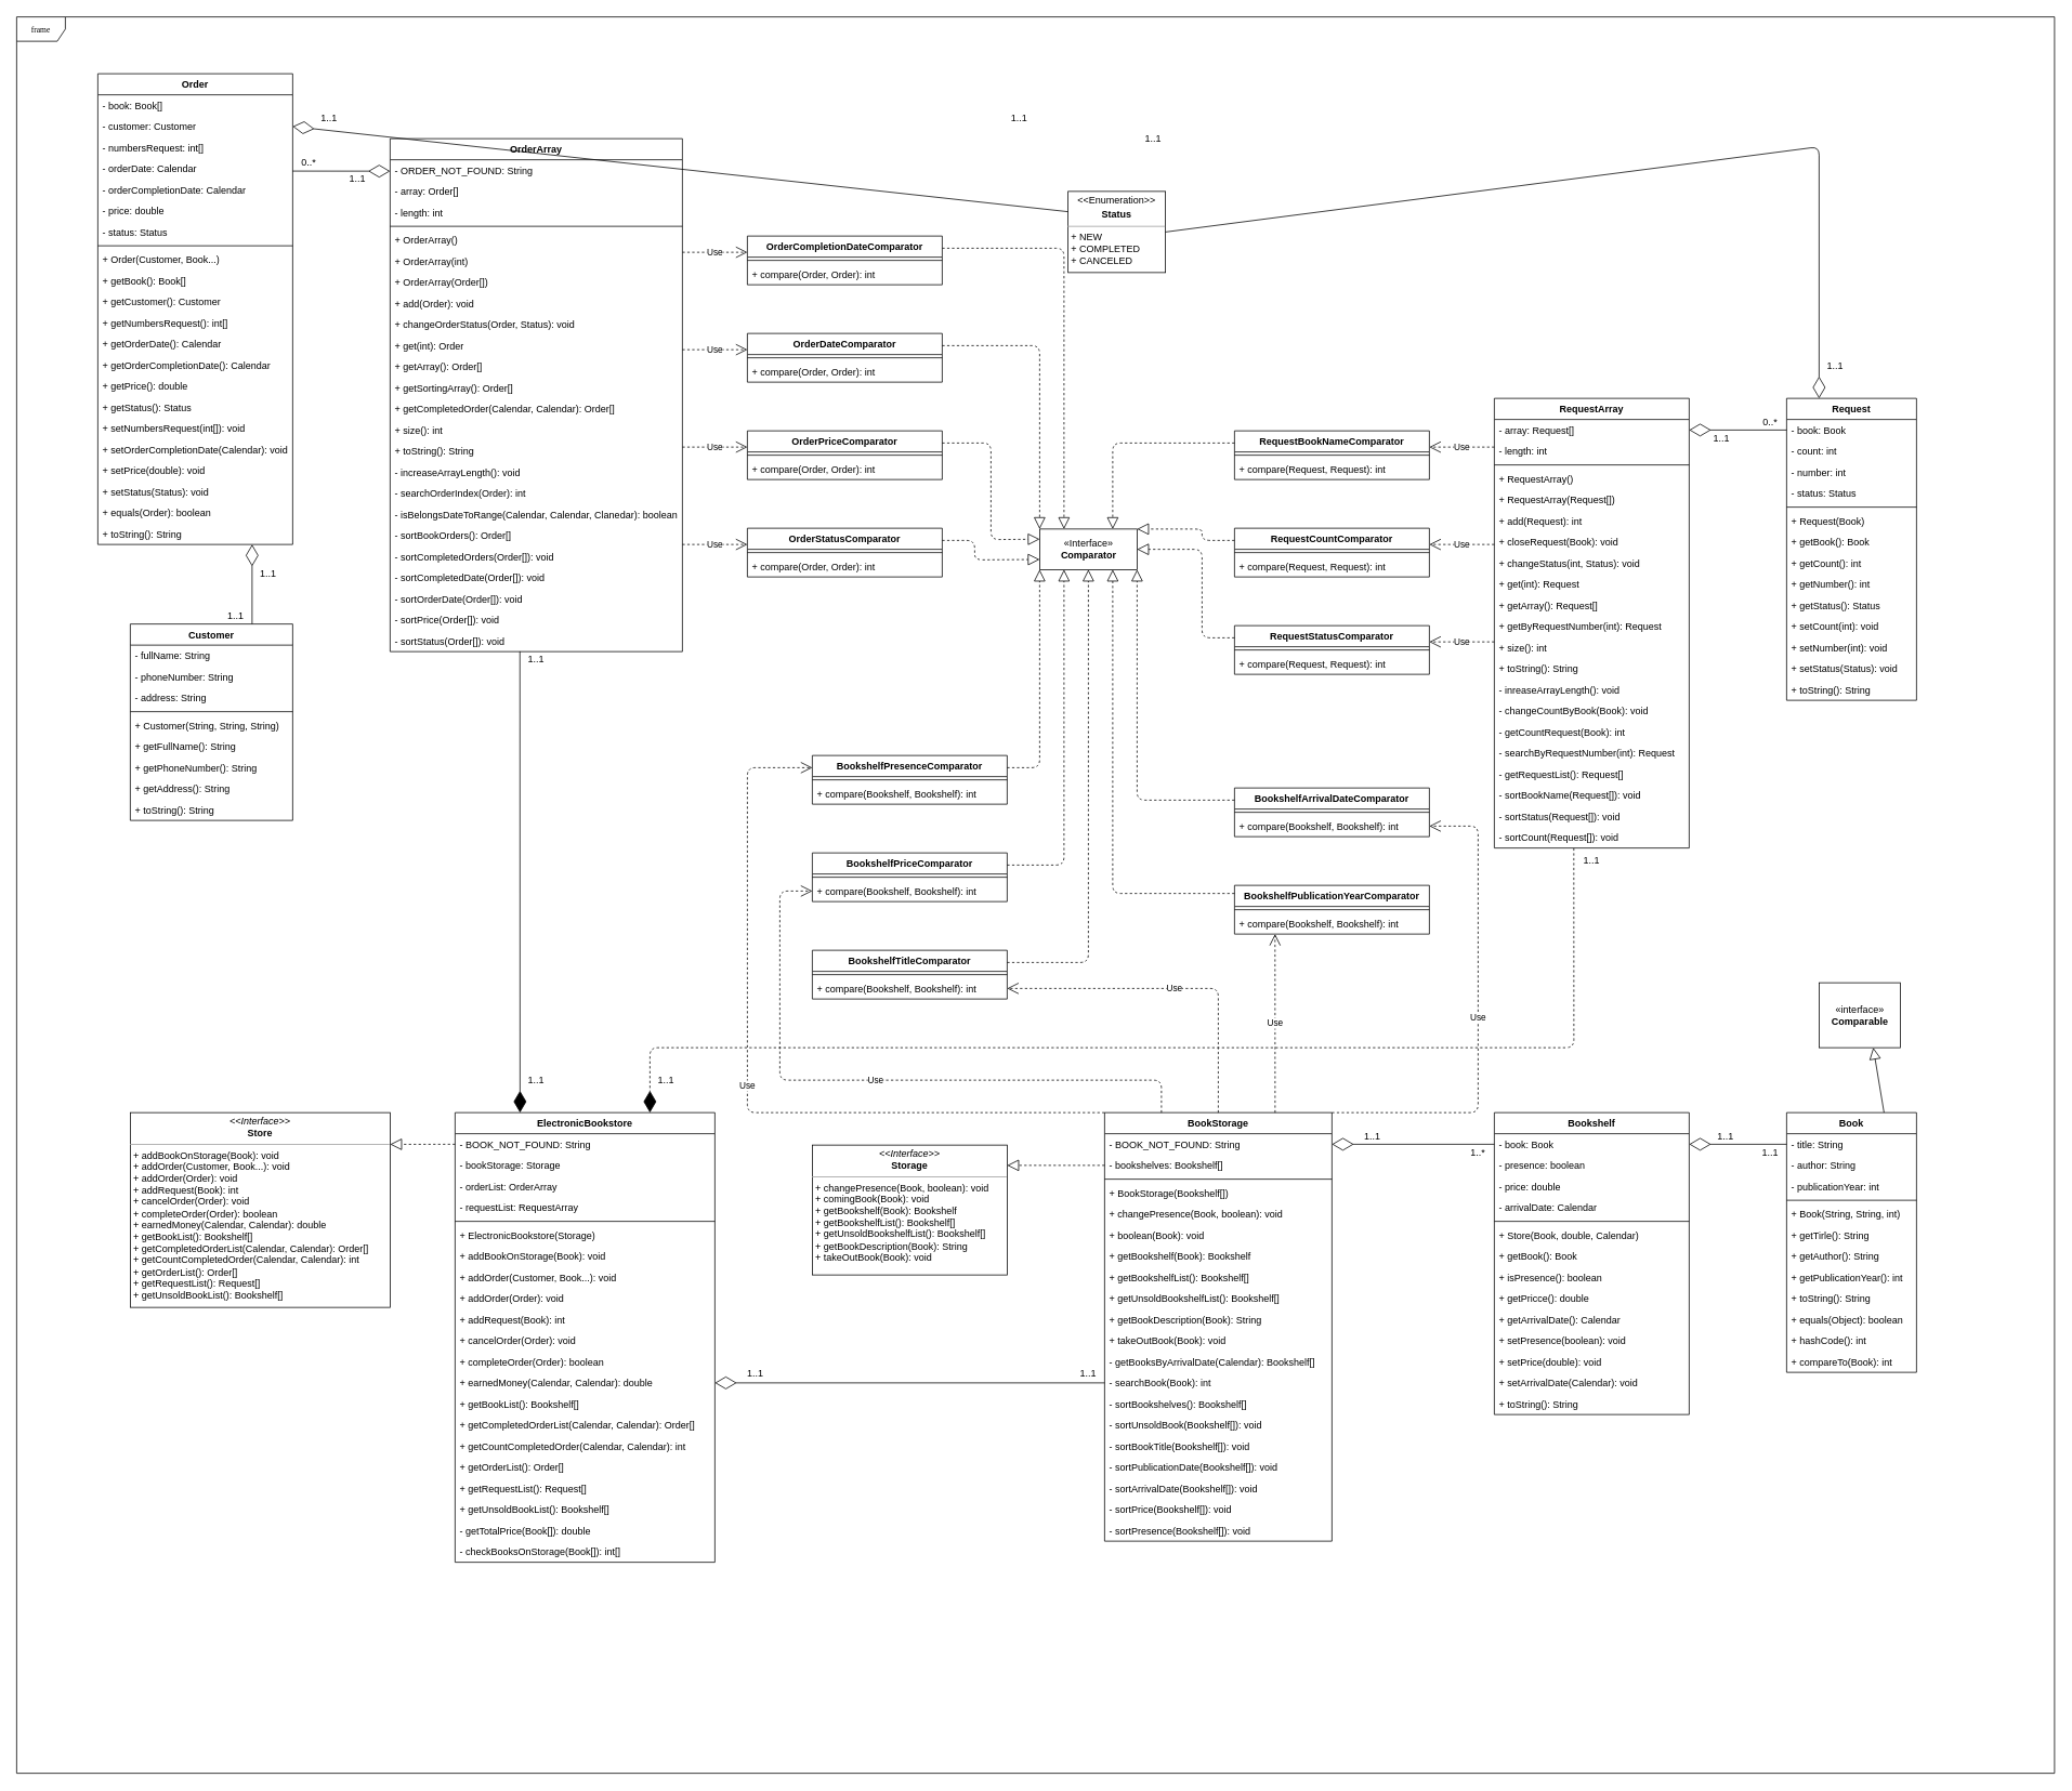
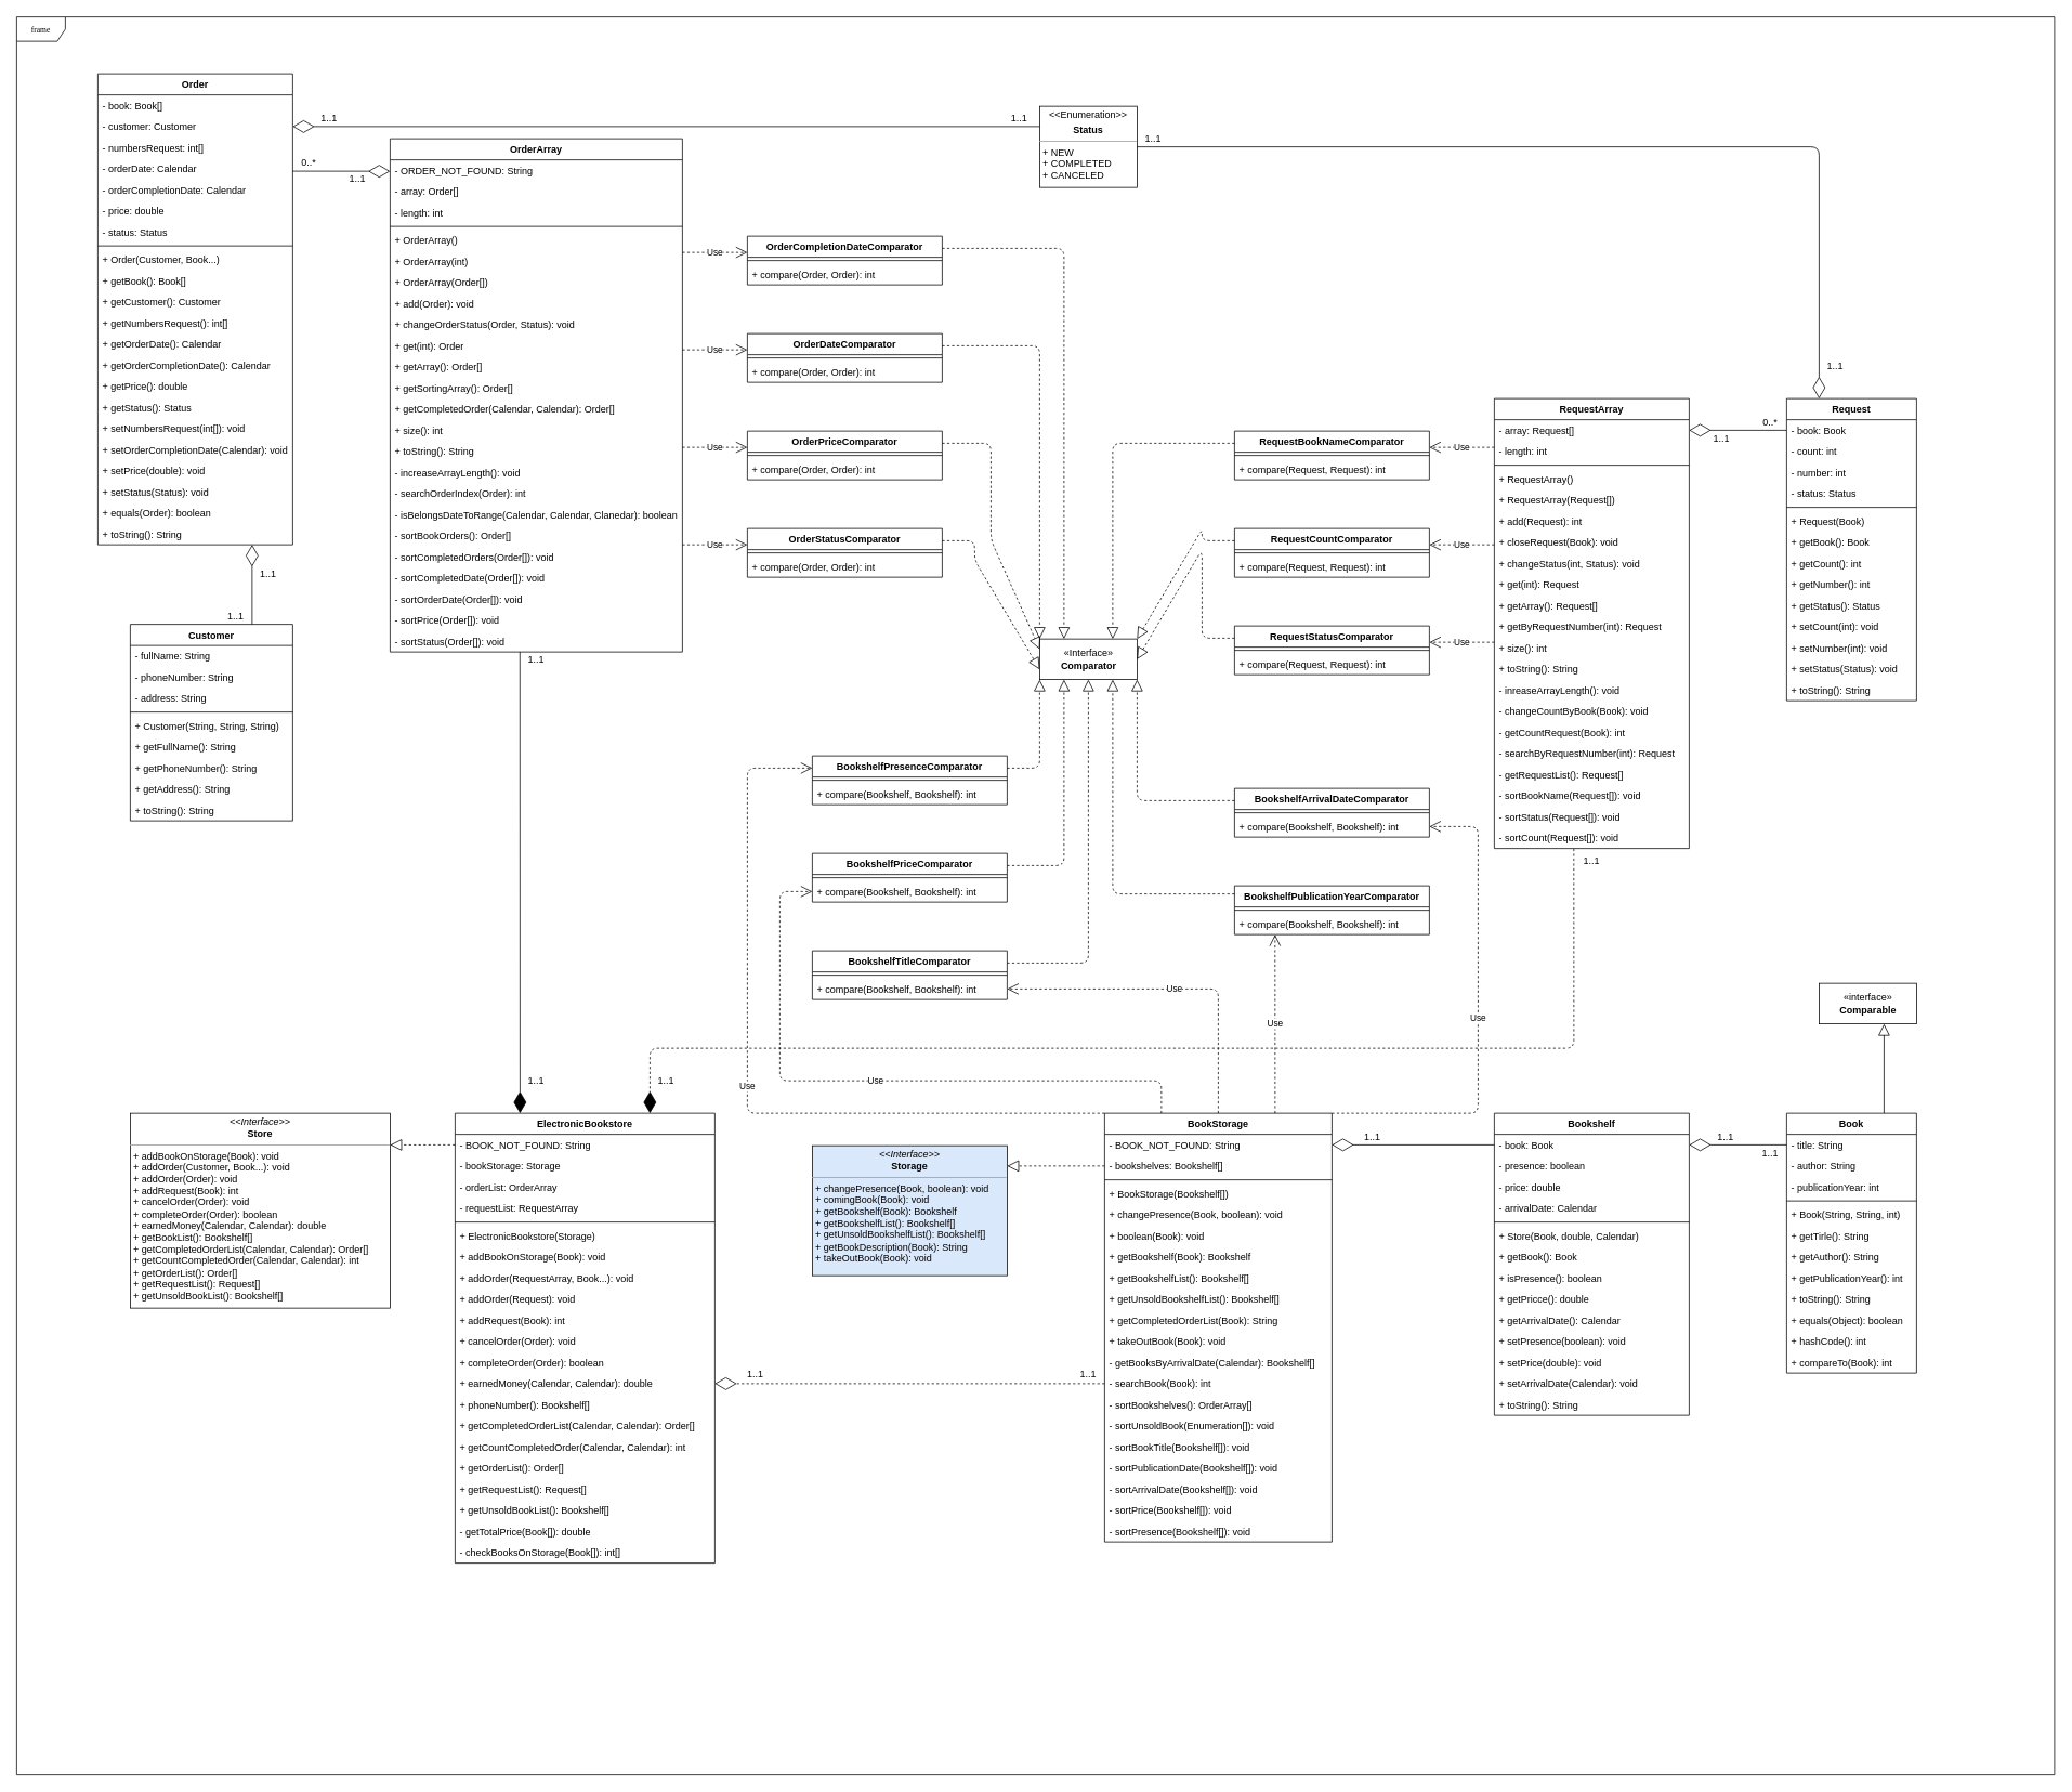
- <mxCell id="116" value="&lt;p style=&quot;margin: 0px ; margin-top: 4px ; text-align: center&quot;&gt;&amp;lt;&amp;lt;Enumeration&amp;gt;&amp;gt;&lt;/p&gt;&lt;p style=&quot;margin: 0px ; margin-top: 4px ; text-align: center&quot;&gt;&lt;b&gt;Status&lt;/b&gt;&lt;/p&gt;&lt;hr size=&quot;1&quot;&gt;&lt;p style=&quot;margin: 0px ; margin-left: 4px&quot;&gt;+ NEW&lt;/p&gt;&lt;p style=&quot;margin: 0px ; margin-left: 4px&quot;&gt;+ COMPLETED&lt;/p&gt;&lt;p style=&quot;margin: 0px ; margin-left: 4px&quot;&gt;+ CANCELED&lt;/p&gt;&lt;p style=&quot;margin: 0px ; margin-left: 4px&quot;&gt;&lt;br&gt;&lt;/p&gt;" style="verticalAlign=top;align=left;overflow=fill;fontSize=12;fontFamily=Helvetica;html=1;" vertex="1" parent="1"><mxGeometry x="1315" y="235" width="120" height="100" as="geometry" /></mxCell>
+ <mxCell id="116" value="&lt;p style=&quot;margin: 0px ; margin-top: 4px ; text-align: center&quot;&gt;&amp;lt;&amp;lt;Enumeration&amp;gt;&amp;gt;&lt;/p&gt;&lt;p style=&quot;margin: 0px ; margin-top: 4px ; text-align: center&quot;&gt;&lt;b&gt;Status&lt;/b&gt;&lt;/p&gt;&lt;hr size=&quot;1&quot;&gt;&lt;p style=&quot;margin: 0px ; margin-left: 4px&quot;&gt;+ NEW&lt;/p&gt;&lt;p style=&quot;margin: 0px ; margin-left: 4px&quot;&gt;+ COMPLETED&lt;/p&gt;&lt;p style=&quot;margin: 0px ; margin-left: 4px&quot;&gt;+ CANCELED&lt;/p&gt;&lt;p style=&quot;margin: 0px ; margin-left: 4px&quot;&gt;&lt;br&gt;&lt;/p&gt;" style="verticalAlign=top;align=left;overflow=fill;fontSize=12;fontFamily=Helvetica;html=1;" vertex="1" parent="1"><mxGeometry x="1280" y="130" width="120" height="100" as="geometry" /></mxCell>
- <mxCell id="114" value="«Interface»&lt;br&gt;&lt;b&gt;Comparator&lt;/b&gt;" style="html=1;" vertex="1" parent="1"><mxGeometry x="1280" y="651" width="120" height="50" as="geometry" /></mxCell>
+ <mxCell id="114" value="«Interface»&lt;br&gt;&lt;b&gt;Comparator&lt;/b&gt;" style="html=1;" vertex="1" parent="1"><mxGeometry x="1280" y="786" width="120" height="50" as="geometry" /></mxCell>
- <mxCell id="115" value="«interface»&lt;br&gt;&lt;b&gt;Comparable&lt;/b&gt;" style="html=1;" vertex="1" parent="1"><mxGeometry x="2240" y="1210" width="100" height="80" as="geometry" /></mxCell>
+ <mxCell id="115" value="«interface»&lt;br&gt;&lt;b&gt;Comparable&lt;/b&gt;" style="html=1;" vertex="1" parent="1"><mxGeometry x="2240" y="1210" width="120" height="50" as="geometry" /></mxCell>
- <mxCell id="252" value="1..*" style="text;html=1;strokeColor=none;fillColor=none;align=center;verticalAlign=middle;whiteSpace=wrap;rounded=0;" vertex="1" parent="1"><mxGeometry x="1800" y="1410" width="40" height="20" as="geometry" /></mxCell>
- <mxCell id="113" value="&lt;p style=&quot;margin: 0px ; margin-top: 4px ; text-align: center&quot;&gt;&lt;i&gt;&amp;lt;&amp;lt;Interface&amp;gt;&amp;gt;&lt;/i&gt;&lt;br&gt;&lt;b&gt;Storage&lt;/b&gt;&lt;/p&gt;&lt;hr size=&quot;1&quot;&gt;&lt;p style=&quot;margin: 0px ; margin-left: 4px&quot;&gt;+ changePresence(Book, boolean): void&lt;br&gt;&lt;/p&gt;&lt;p style=&quot;margin: 0px ; margin-left: 4px&quot;&gt;+ comingBook(Book): void&lt;/p&gt;&lt;p style=&quot;margin: 0px ; margin-left: 4px&quot;&gt;+ getBookshelf(Book): Bookshelf&lt;/p&gt;&lt;p style=&quot;margin: 0px ; margin-left: 4px&quot;&gt;+ getBookshelfList(): Bookshelf[]&lt;/p&gt;&lt;p style=&quot;margin: 0px ; margin-left: 4px&quot;&gt;+ getUnsoldBookshelfList(): Bookshelf[]&lt;/p&gt;&lt;p style=&quot;margin: 0px ; margin-left: 4px&quot;&gt;+ getBookDescription(Book): String&lt;/p&gt;&lt;p style=&quot;margin: 0px ; margin-left: 4px&quot;&gt;+ takeOutBook(Book): void&lt;/p&gt;" style="verticalAlign=top;align=left;overflow=fill;fontSize=12;fontFamily=Helvetica;html=1;" vertex="1" parent="1"><mxGeometry x="1000" y="1410" width="240" height="160" as="geometry" /></mxCell>
+ <mxCell id="113" value="&lt;p style=&quot;margin: 0px ; margin-top: 4px ; text-align: center&quot;&gt;&lt;i&gt;&amp;lt;&amp;lt;Interface&amp;gt;&amp;gt;&lt;/i&gt;&lt;br&gt;&lt;b&gt;Storage&lt;/b&gt;&lt;/p&gt;&lt;hr size=&quot;1&quot;&gt;&lt;p style=&quot;margin: 0px ; margin-left: 4px&quot;&gt;+ changePresence(Book, boolean): void&lt;br&gt;&lt;/p&gt;&lt;p style=&quot;margin: 0px ; margin-left: 4px&quot;&gt;+ comingBook(Book): void&lt;/p&gt;&lt;p style=&quot;margin: 0px ; margin-left: 4px&quot;&gt;+ getBookshelf(Book): Bookshelf&lt;/p&gt;&lt;p style=&quot;margin: 0px ; margin-left: 4px&quot;&gt;+ getBookshelfList(): Bookshelf[]&lt;/p&gt;&lt;p style=&quot;margin: 0px ; margin-left: 4px&quot;&gt;+ getUnsoldBookshelfList(): Bookshelf[]&lt;/p&gt;&lt;p style=&quot;margin: 0px ; margin-left: 4px&quot;&gt;+ getBookDescription(Book): String&lt;/p&gt;&lt;p style=&quot;margin: 0px ; margin-left: 4px&quot;&gt;+ takeOutBook(Book): void&lt;/p&gt;" style="verticalAlign=top;align=left;overflow=fill;fontSize=12;fontFamily=Helvetica;html=1;fillColor=#dae8fc;" vertex="1" parent="1"><mxGeometry x="1000" y="1410" width="240" height="160" as="geometry" /></mxCell>
- <mxCell id="147" value="+ addOrder(Customer, Book...): void" style="text;strokeColor=none;fillColor=none;align=left;verticalAlign=top;spacingLeft=4;spacingRight=4;overflow=hidden;rotatable=0;points=[[0,0.5],[1,0.5]];portConstraint=eastwest;" vertex="1" parent="139"><mxGeometry y="190" width="320" height="26" as="geometry" /></mxCell>
+ <mxCell id="147" value="+ addOrder(RequestArray, Book...): void" style="text;strokeColor=none;fillColor=none;align=left;verticalAlign=top;spacingLeft=4;spacingRight=4;overflow=hidden;rotatable=0;points=[[0,0.5],[1,0.5]];portConstraint=eastwest;" vertex="1" parent="139"><mxGeometry y="190" width="320" height="26" as="geometry" /></mxCell>
- <mxCell id="148" value="+ addOrder(Order): void" style="text;strokeColor=none;fillColor=none;align=left;verticalAlign=top;spacingLeft=4;spacingRight=4;overflow=hidden;rotatable=0;points=[[0,0.5],[1,0.5]];portConstraint=eastwest;" vertex="1" parent="139"><mxGeometry y="216" width="320" height="26" as="geometry" /></mxCell>
+ <mxCell id="148" value="+ addOrder(Request): void" style="text;strokeColor=none;fillColor=none;align=left;verticalAlign=top;spacingLeft=4;spacingRight=4;overflow=hidden;rotatable=0;points=[[0,0.5],[1,0.5]];portConstraint=eastwest;" vertex="1" parent="139"><mxGeometry y="216" width="320" height="26" as="geometry" /></mxCell>
- <mxCell id="186" value="+ getBookDescription(Book): String" style="text;strokeColor=none;fillColor=none;align=left;verticalAlign=top;spacingLeft=4;spacingRight=4;overflow=hidden;rotatable=0;points=[[0,0.5],[1,0.5]];portConstraint=eastwest;" vertex="1" parent="176"><mxGeometry y="242" width="280" height="26" as="geometry" /></mxCell>
+ <mxCell id="186" value="+ getCompletedOrderList(Book): String" style="text;strokeColor=none;fillColor=none;align=left;verticalAlign=top;spacingLeft=4;spacingRight=4;overflow=hidden;rotatable=0;points=[[0,0.5],[1,0.5]];portConstraint=eastwest;" vertex="1" parent="176"><mxGeometry y="242" width="280" height="26" as="geometry" /></mxCell>
- <mxCell id="231" value="" style="endArrow=diamondThin;endFill=0;endSize=24;html=1;exitX=0;exitY=0.5;exitDx=0;exitDy=0;entryX=1;entryY=0.5;entryDx=0;entryDy=0;" edge="1" parent="1" source="189" target="152"><mxGeometry width="160" relative="1" as="geometry"><mxPoint x="1020" y="1924" as="sourcePoint" /><mxPoint x="1180" y="1924" as="targetPoint" /></mxGeometry></mxCell>
+ <mxCell id="231" value="" style="endArrow=diamondThin;endFill=0;endSize=24;html=1;exitX=0;exitY=0.5;exitDx=0;exitDy=0;entryX=1;entryY=0.5;entryDx=0;entryDy=0;dashed=1;" edge="1" parent="1" source="189" target="152"><mxGeometry width="160" relative="1" as="geometry"><mxPoint x="1020" y="1924" as="sourcePoint" /><mxPoint x="1180" y="1924" as="targetPoint" /></mxGeometry></mxCell>
- <mxCell id="153" value="+ getBookList(): Bookshelf[]" style="text;strokeColor=none;fillColor=none;align=left;verticalAlign=top;spacingLeft=4;spacingRight=4;overflow=hidden;rotatable=0;points=[[0,0.5],[1,0.5]];portConstraint=eastwest;" vertex="1" parent="139"><mxGeometry y="346" width="320" height="26" as="geometry" /></mxCell>
+ <mxCell id="153" value="+ phoneNumber(): Bookshelf[]" style="text;strokeColor=none;fillColor=none;align=left;verticalAlign=top;spacingLeft=4;spacingRight=4;overflow=hidden;rotatable=0;points=[[0,0.5],[1,0.5]];portConstraint=eastwest;" vertex="1" parent="139"><mxGeometry y="346" width="320" height="26" as="geometry" /></mxCell>
- <mxCell id="190" value="- sortBookshelves(): Bookshelf[]" style="text;strokeColor=none;fillColor=none;align=left;verticalAlign=top;spacingLeft=4;spacingRight=4;overflow=hidden;rotatable=0;points=[[0,0.5],[1,0.5]];portConstraint=eastwest;" vertex="1" parent="176"><mxGeometry y="346" width="280" height="26" as="geometry" /></mxCell>
+ <mxCell id="190" value="- sortBookshelves(): OrderArray[]" style="text;strokeColor=none;fillColor=none;align=left;verticalAlign=top;spacingLeft=4;spacingRight=4;overflow=hidden;rotatable=0;points=[[0,0.5],[1,0.5]];portConstraint=eastwest;" vertex="1" parent="176"><mxGeometry y="346" width="280" height="26" as="geometry" /></mxCell>
- <mxCell id="191" value="- sortUnsoldBook(Bookshelf[]): void" style="text;strokeColor=none;fillColor=none;align=left;verticalAlign=top;spacingLeft=4;spacingRight=4;overflow=hidden;rotatable=0;points=[[0,0.5],[1,0.5]];portConstraint=eastwest;" vertex="1" parent="176"><mxGeometry y="372" width="280" height="26" as="geometry" /></mxCell>
+ <mxCell id="191" value="- sortUnsoldBook(Enumeration[]): void" style="text;strokeColor=none;fillColor=none;align=left;verticalAlign=top;spacingLeft=4;spacingRight=4;overflow=hidden;rotatable=0;points=[[0,0.5],[1,0.5]];portConstraint=eastwest;" vertex="1" parent="176"><mxGeometry y="372" width="280" height="26" as="geometry" /></mxCell>
